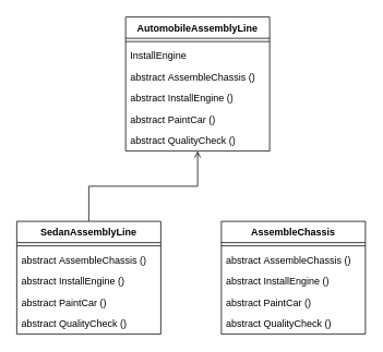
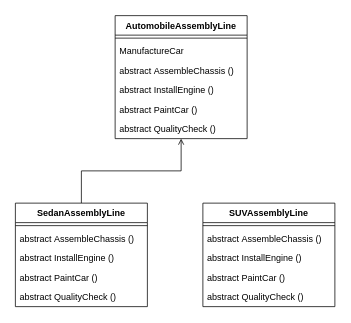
- <mxCell id="4" value="InstallEngine" style="text;strokeColor=none;fillColor=none;align=left;verticalAlign=top;spacingLeft=4;spacingRight=4;overflow=hidden;rotatable=0;points=[[0,0.5],[1,0.5]];portConstraint=eastwest;whiteSpace=wrap;html=1;" vertex="1" parent="2"><mxGeometry y="34" width="176" height="26" as="geometry" /></mxCell>
+ <mxCell id="4" value="ManufactureCar" style="text;strokeColor=none;fillColor=none;align=left;verticalAlign=top;spacingLeft=4;spacingRight=4;overflow=hidden;rotatable=0;points=[[0,0.5],[1,0.5]];portConstraint=eastwest;whiteSpace=wrap;html=1;" vertex="1" parent="2"><mxGeometry y="34" width="176" height="26" as="geometry" /></mxCell>
- <mxCell id="16" value="AssembleChassis" style="swimlane;fontStyle=1;align=center;verticalAlign=top;childLayout=stackLayout;horizontal=1;startSize=26;horizontalStack=0;resizeParent=1;resizeParentMax=0;resizeLast=0;collapsible=1;marginBottom=0;whiteSpace=wrap;html=1;" vertex="1" parent="1"><mxGeometry x="270" y="270" width="176" height="138" as="geometry" /></mxCell>
+ <mxCell id="16" value="SUVAssemblyLine" style="swimlane;fontStyle=1;align=center;verticalAlign=top;childLayout=stackLayout;horizontal=1;startSize=26;horizontalStack=0;resizeParent=1;resizeParentMax=0;resizeLast=0;collapsible=1;marginBottom=0;whiteSpace=wrap;html=1;" vertex="1" parent="1"><mxGeometry x="270" y="270" width="176" height="138" as="geometry" /></mxCell>
